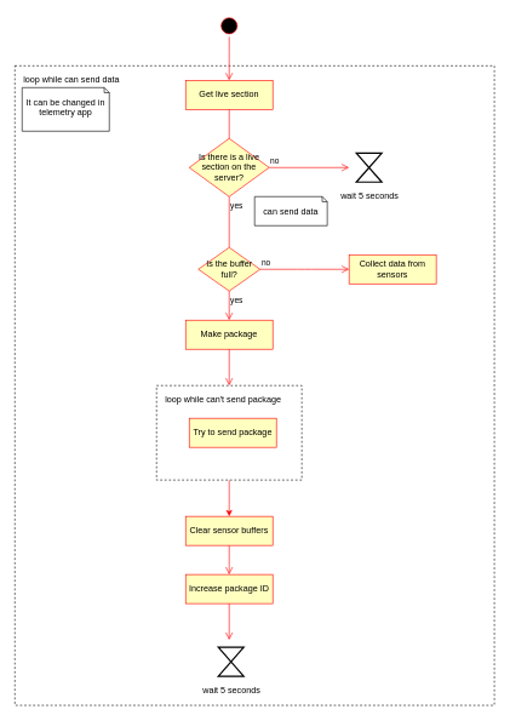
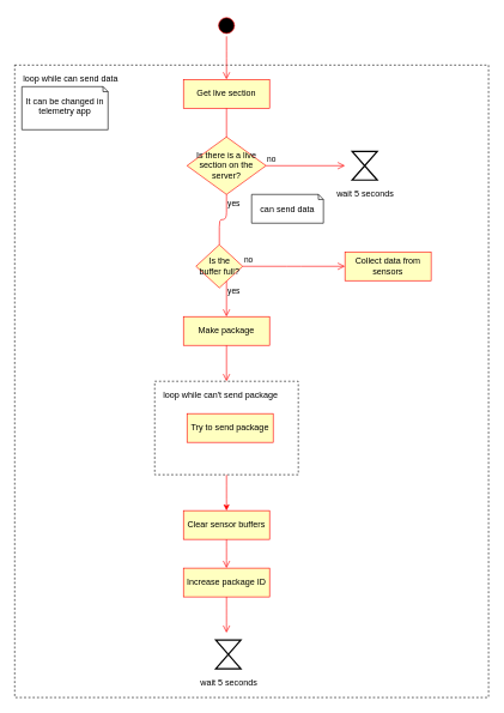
- <mxCell id="12" value="Is the buffer full?" style="rhombus;whiteSpace=wrap;html=1;fillColor=#ffffc0;strokeColor=#ff0000;" vertex="1" parent="1"><mxGeometry x="272.5" y="340" width="85" height="60" as="geometry" /></mxCell>
+ <mxCell id="12" value="Is the buffer full?" style="rhombus;whiteSpace=wrap;html=1;fillColor=#ffffc0;strokeColor=#ff0000;" vertex="1" parent="1"><mxGeometry x="272.5" y="340" width="65" height="60" as="geometry" /></mxCell>
